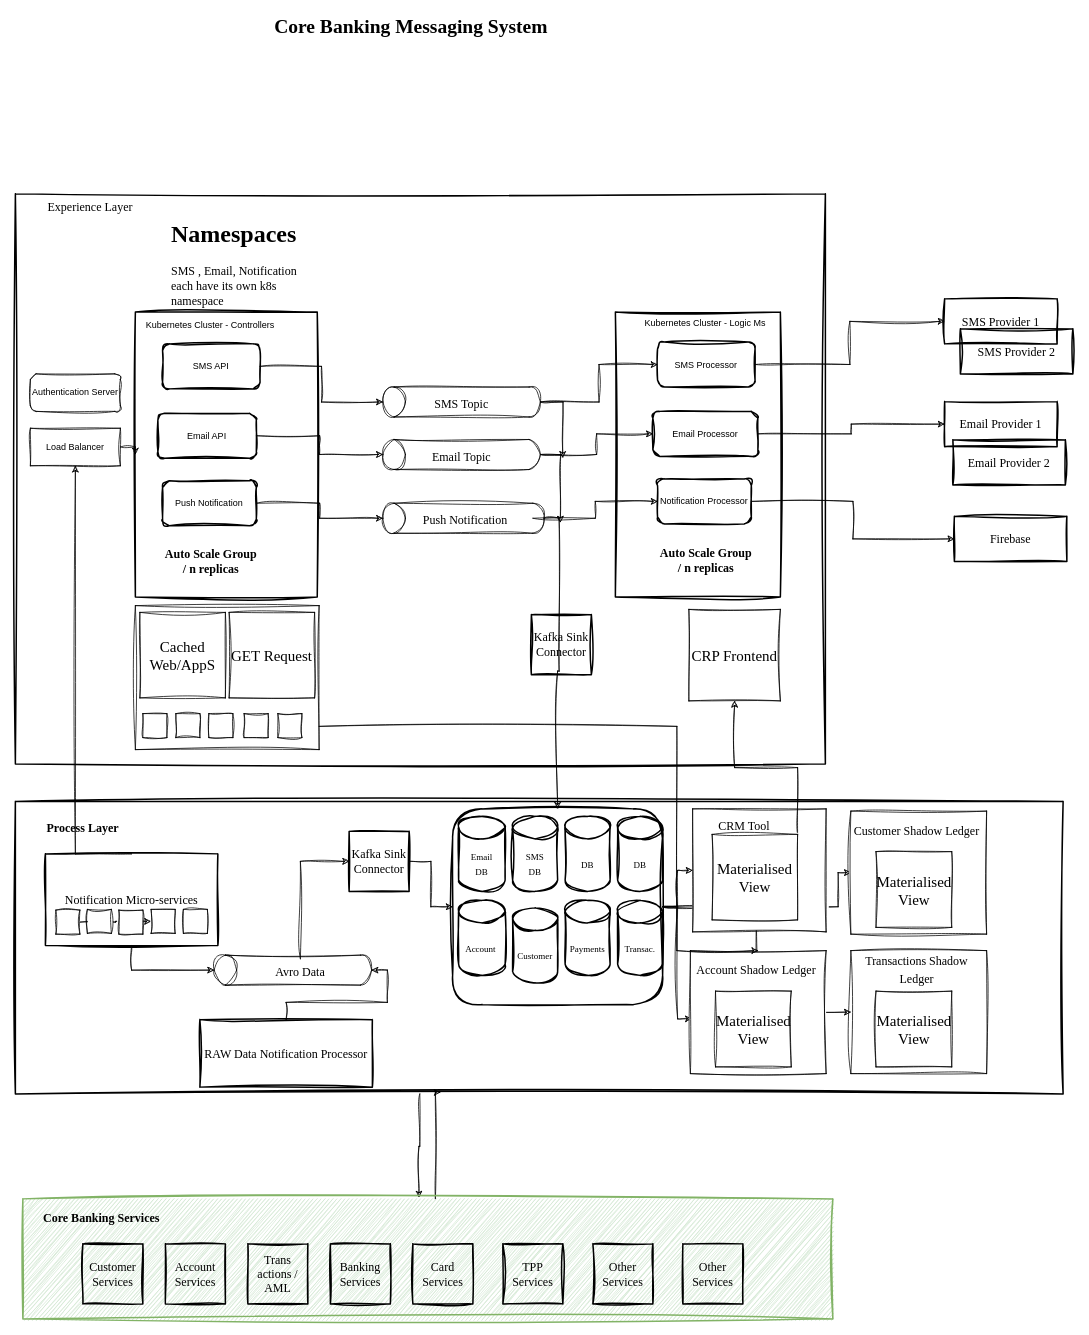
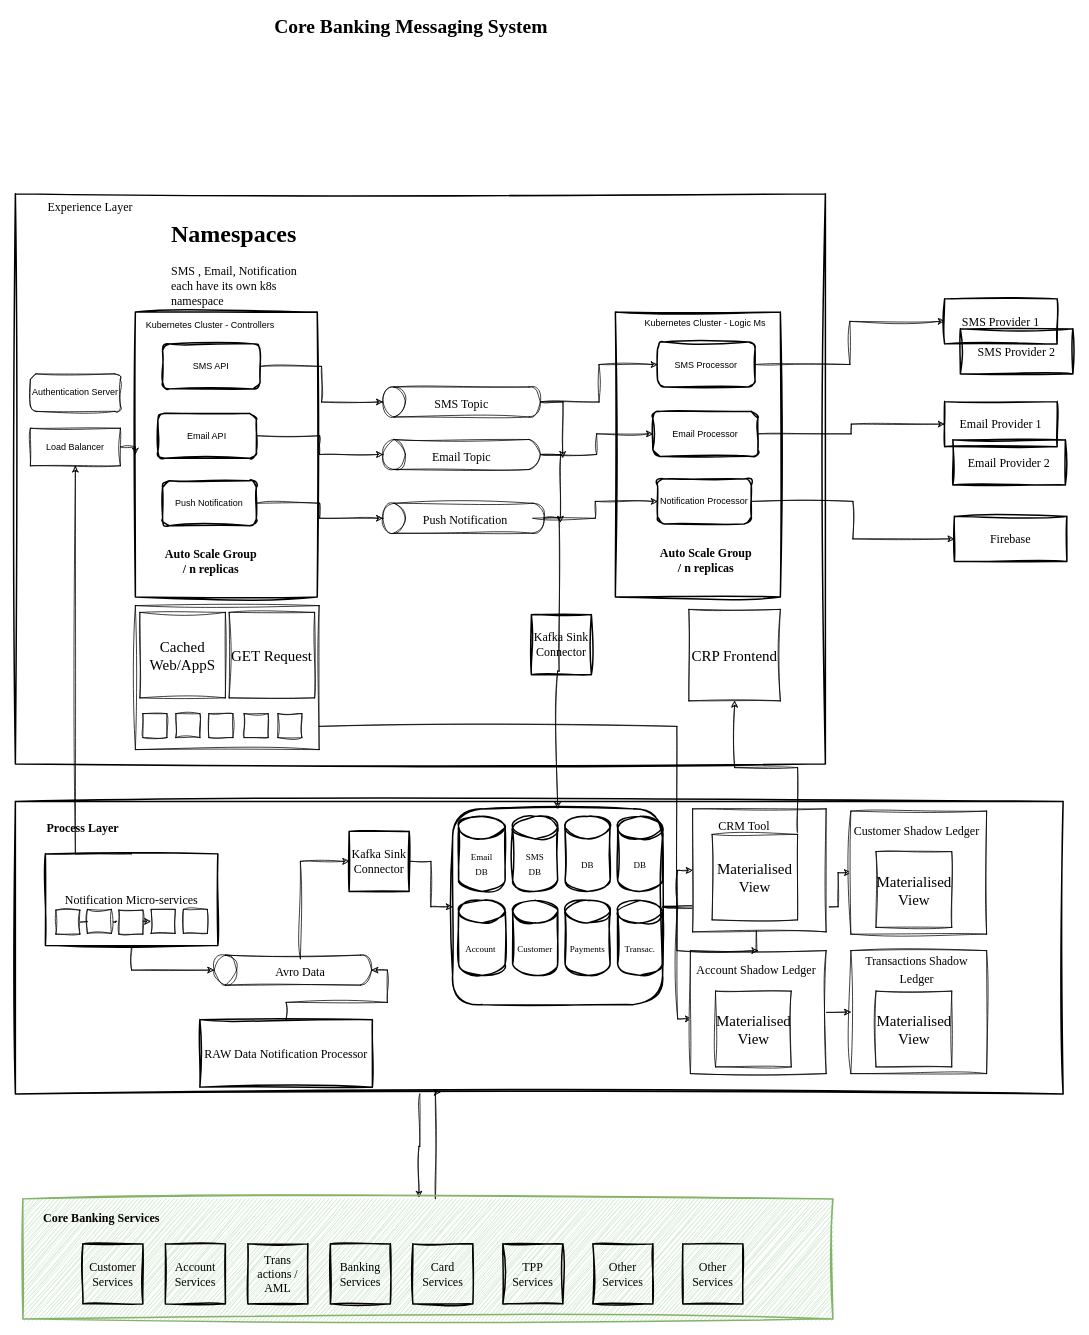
- <mxCell id="91" value="&lt;font style=&quot;font-size: 12px;&quot;&gt;Customer&lt;/font&gt;" style="shape=cylinder3;whiteSpace=wrap;html=1;boundedLbl=1;backgroundOutline=1;size=15;rounded=0;sketch=1;hachureGap=4;jiggle=2;curveFitting=1;strokeWidth=2;fontFamily=Architects Daughter;fontSource=https%3A%2F%2Ffonts.googleapis.com%2Fcss%3Ffamily%3DArchitects%2BDaughter;fontSize=16;fillColor=none;" vertex="1" parent="1"><mxGeometry x="683" y="1210" width="60" height="100" as="geometry" /></mxCell>
+ <mxCell id="91" value="&lt;font style=&quot;font-size: 12px;&quot;&gt;Customer&lt;/font&gt;" style="shape=cylinder3;whiteSpace=wrap;html=1;boundedLbl=1;backgroundOutline=1;size=15;rounded=0;sketch=1;hachureGap=4;jiggle=2;curveFitting=1;strokeWidth=2;fontFamily=Architects Daughter;fontSource=https%3A%2F%2Ffonts.googleapis.com%2Fcss%3Ffamily%3DArchitects%2BDaughter;fontSize=16;fillColor=none;" vertex="1" parent="1"><mxGeometry x="683" y="1200" width="60" height="100" as="geometry" /></mxCell>
